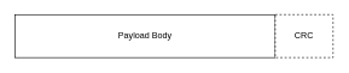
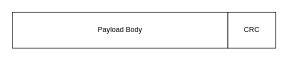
- <mxCell id="3" value="CRC" style="rounded=0;whiteSpace=wrap;html=1;dashed=1;" vertex="1" parent="1"><mxGeometry x="380" y="20" width="80" height="60" as="geometry" /></mxCell>
+ <mxCell id="3" value="CRC" style="rounded=0;whiteSpace=wrap;html=1;" vertex="1" parent="1"><mxGeometry x="380" y="20" width="80" height="60" as="geometry" /></mxCell>
